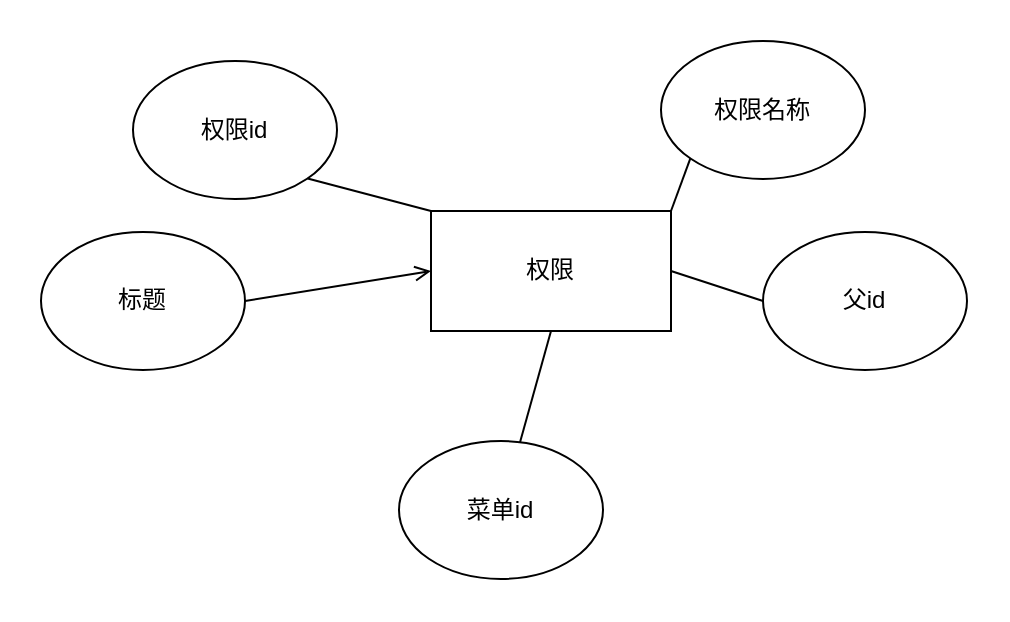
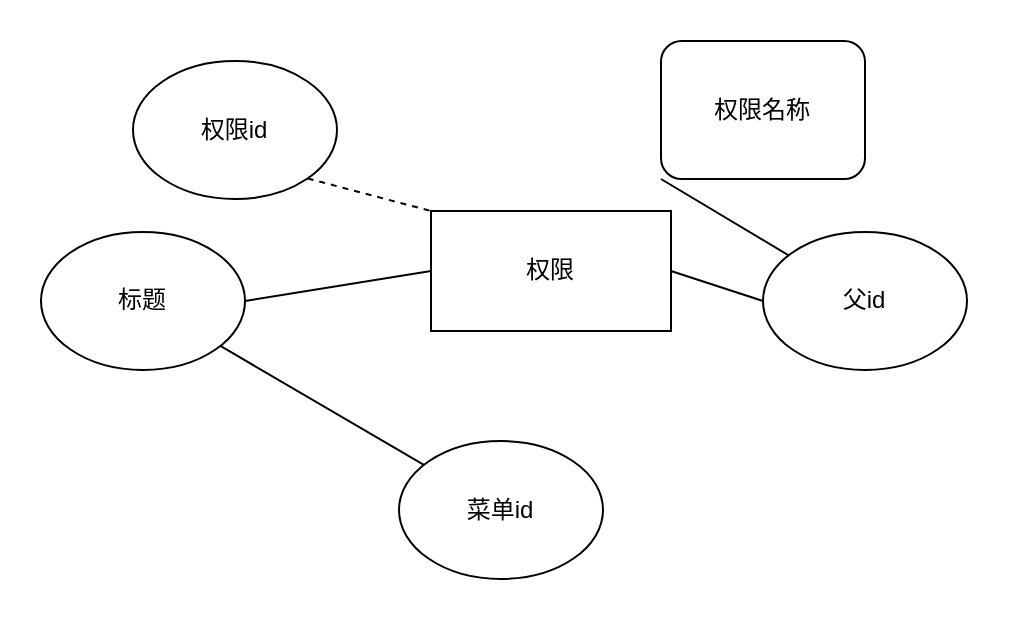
- <mxCell id="3" value="权限名称" style="ellipse;whiteSpace=wrap;html=1;" vertex="1" parent="1"><mxGeometry x="330" y="20" width="102" height="69" as="geometry" /></mxCell>
+ <mxCell id="3" value="权限名称" style="whiteSpace=wrap;html=1;rounded=1;" vertex="1" parent="1"><mxGeometry x="330" y="20" width="102" height="69" as="geometry" /></mxCell>
- <mxCell id="7" value="" style="endArrow=none;html=1;rounded=0;entryX=1;entryY=0;entryDx=0;entryDy=0;exitX=0;exitY=1;exitDx=0;exitDy=0;" edge="1" parent="1" source="3" target="2"><mxGeometry width="50" height="50" relative="1" as="geometry"><mxPoint x="279" y="50" as="sourcePoint" /><mxPoint x="260" y="130" as="targetPoint" /></mxGeometry></mxCell>
+ <mxCell id="7" value="" style="endArrow=none;html=1;rounded=0;exitX=0;exitY=1;exitDx=0;exitDy=0;" edge="1" parent="1" source="3" target="4"><mxGeometry width="50" height="50" relative="1" as="geometry"><mxPoint x="279" y="50" as="sourcePoint" /><mxPoint x="260" y="130" as="targetPoint" /></mxGeometry></mxCell>
- <mxCell id="10" value="" style="endArrow=none;html=1;rounded=0;entryX=0;entryY=0;entryDx=0;entryDy=0;exitX=1;exitY=1;exitDx=0;exitDy=0;" edge="1" parent="1" source="6" target="2"><mxGeometry width="50" height="50" relative="1" as="geometry"><mxPoint x="329" y="100" as="sourcePoint" /><mxPoint x="310" y="180" as="targetPoint" /></mxGeometry></mxCell>
+ <mxCell id="10" value="" style="endArrow=none;html=1;rounded=0;entryX=0;entryY=0;entryDx=0;entryDy=0;exitX=1;exitY=1;exitDx=0;exitDy=0;dashed=1;" edge="1" parent="1" source="6" target="2"><mxGeometry width="50" height="50" relative="1" as="geometry"><mxPoint x="329" y="100" as="sourcePoint" /><mxPoint x="310" y="180" as="targetPoint" /></mxGeometry></mxCell>
- <mxCell id="9" value="" style="endArrow=open;html=1;rounded=0;entryX=0;entryY=0.5;entryDx=0;entryDy=0;exitX=1;exitY=0.5;exitDx=0;exitDy=0;" edge="1" parent="1" source="5" target="2"><mxGeometry width="50" height="50" relative="1" as="geometry"><mxPoint x="319" y="90" as="sourcePoint" /><mxPoint x="300" y="170" as="targetPoint" /></mxGeometry></mxCell>
+ <mxCell id="9" value="" style="endArrow=none;html=1;rounded=0;entryX=0;entryY=0.5;entryDx=0;entryDy=0;exitX=1;exitY=0.5;exitDx=0;exitDy=0;" edge="1" parent="1" source="5" target="2"><mxGeometry width="50" height="50" relative="1" as="geometry"><mxPoint x="319" y="90" as="sourcePoint" /><mxPoint x="300" y="170" as="targetPoint" /></mxGeometry></mxCell>
- <mxCell id="12" value="" style="endArrow=none;html=1;rounded=0;entryX=0.5;entryY=1;entryDx=0;entryDy=0;" edge="1" parent="1" source="11" target="2"><mxGeometry width="50" height="50" relative="1" as="geometry"><mxPoint x="158" y="89" as="sourcePoint" /><mxPoint x="200" y="130" as="targetPoint" /></mxGeometry></mxCell>
+ <mxCell id="12" value="" style="endArrow=none;html=1;rounded=0;" edge="1" parent="1" source="11" target="5"><mxGeometry width="50" height="50" relative="1" as="geometry"><mxPoint x="158" y="89" as="sourcePoint" /><mxPoint x="200" y="130" as="targetPoint" /></mxGeometry></mxCell>
